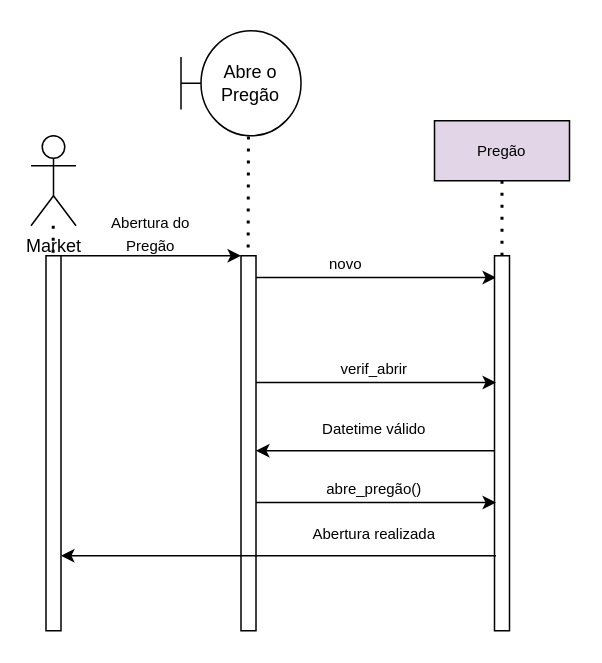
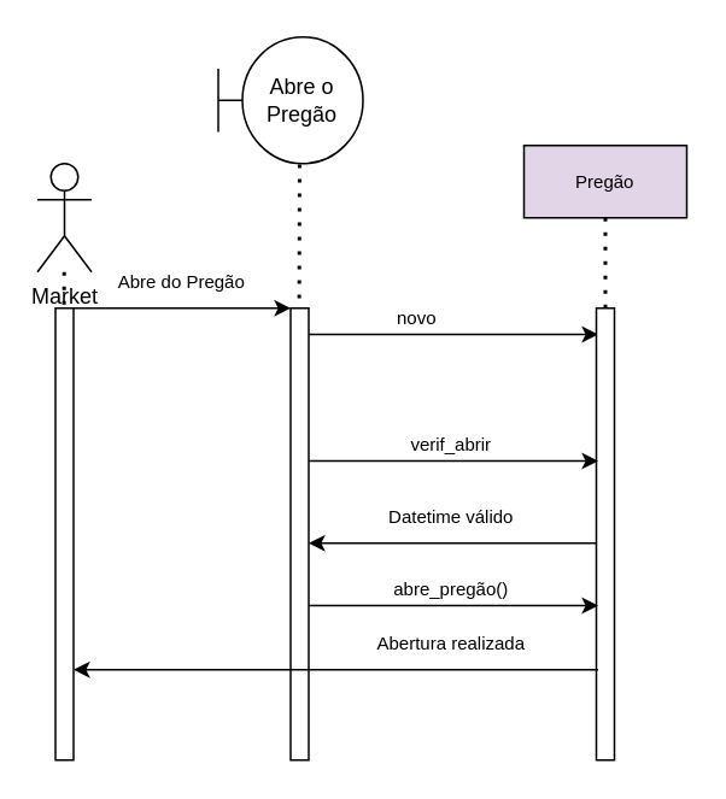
- <mxCell id="9" value="&lt;font style=&quot;font-size: 10px;&quot;&gt;Abertura do Pregão&lt;/font&gt;" style="text;html=1;strokeColor=none;fillColor=none;align=center;verticalAlign=middle;whiteSpace=wrap;rounded=0;" vertex="1" parent="1"><mxGeometry x="60" y="140" width="80" height="30" as="geometry" /></mxCell>
+ <mxCell id="9" value="&lt;font style=&quot;font-size: 10px;&quot;&gt;Abre do Pregão&lt;/font&gt;" style="text;html=1;strokeColor=none;fillColor=none;align=center;verticalAlign=middle;whiteSpace=wrap;rounded=0;" vertex="1" parent="1"><mxGeometry x="60" y="140" width="80" height="30" as="geometry" /></mxCell>
